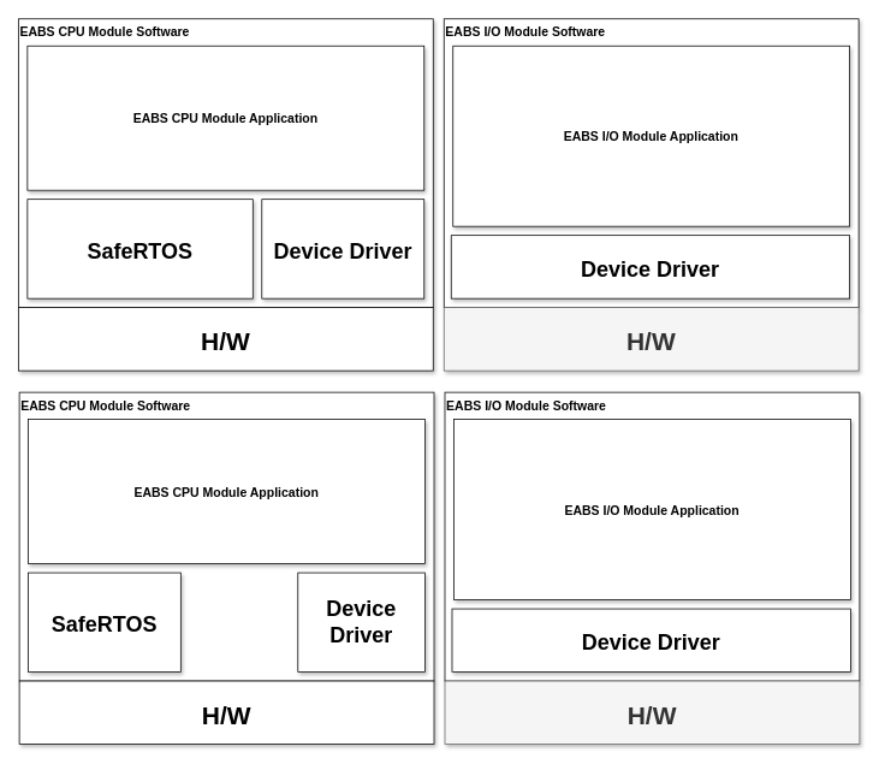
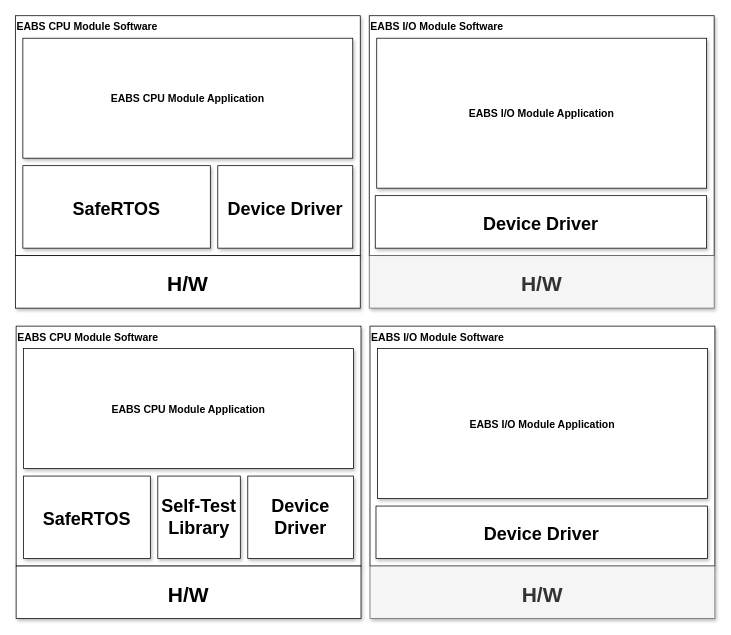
+ <mxCell id="20" value="Self-Test Library" style="rounded=0;shadow=1;fontStyle=1;fontSize=24;align=center;verticalAlign=middle;whiteSpace=wrap;" parent="1" vertex="1"><mxGeometry x="210" y="634" width="110" height="110" as="geometry" /></mxCell>
